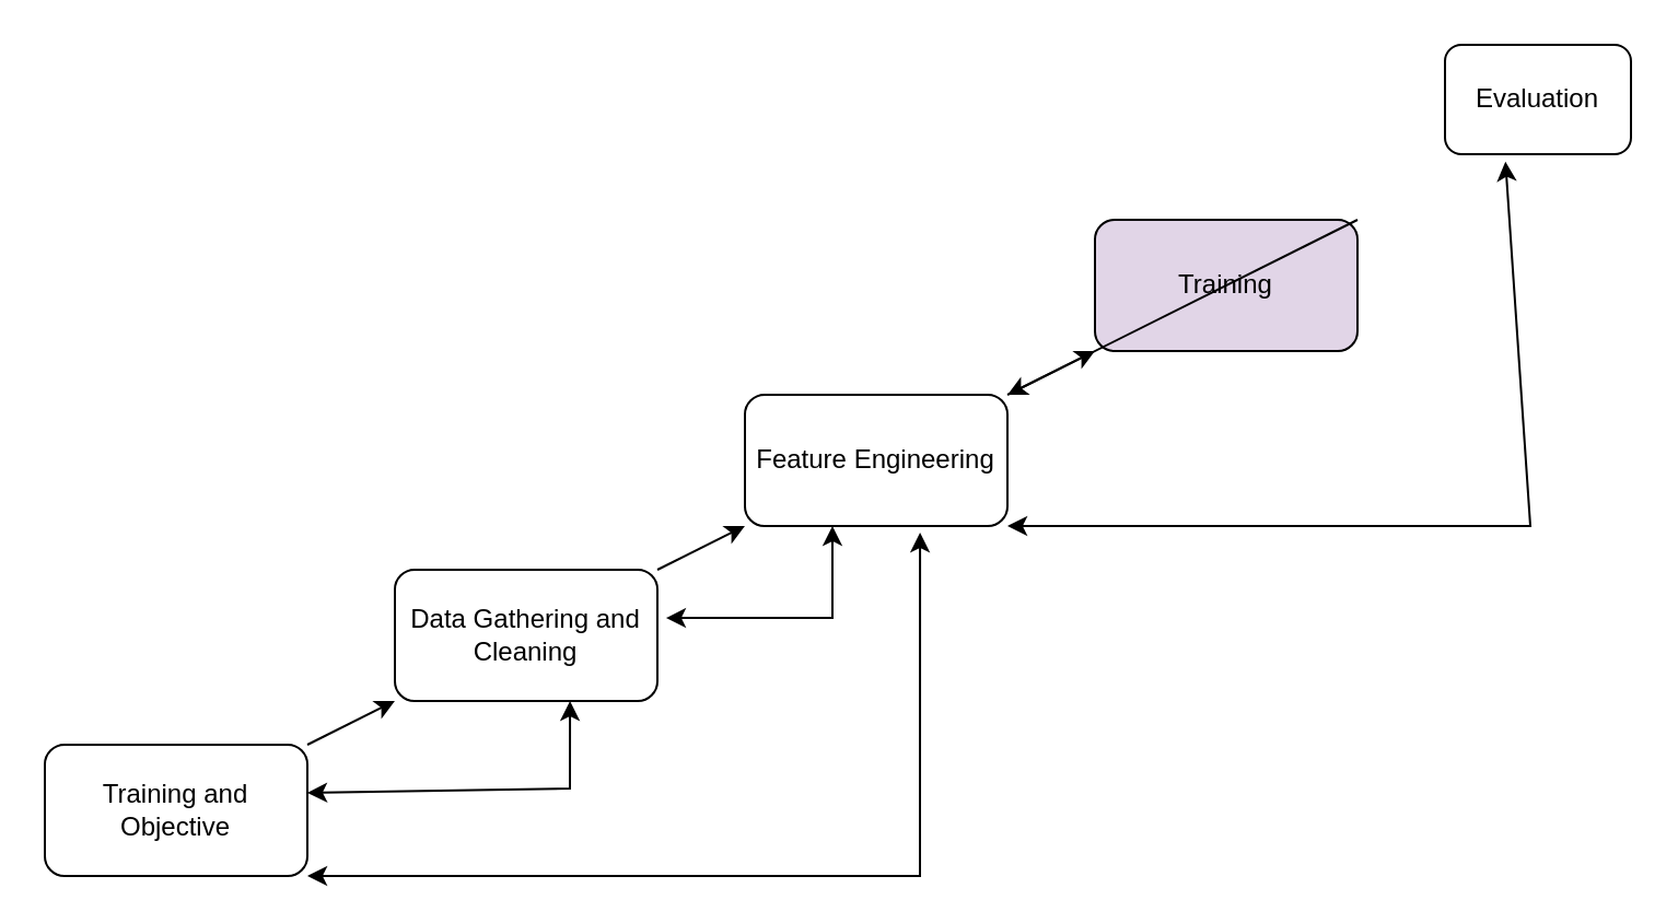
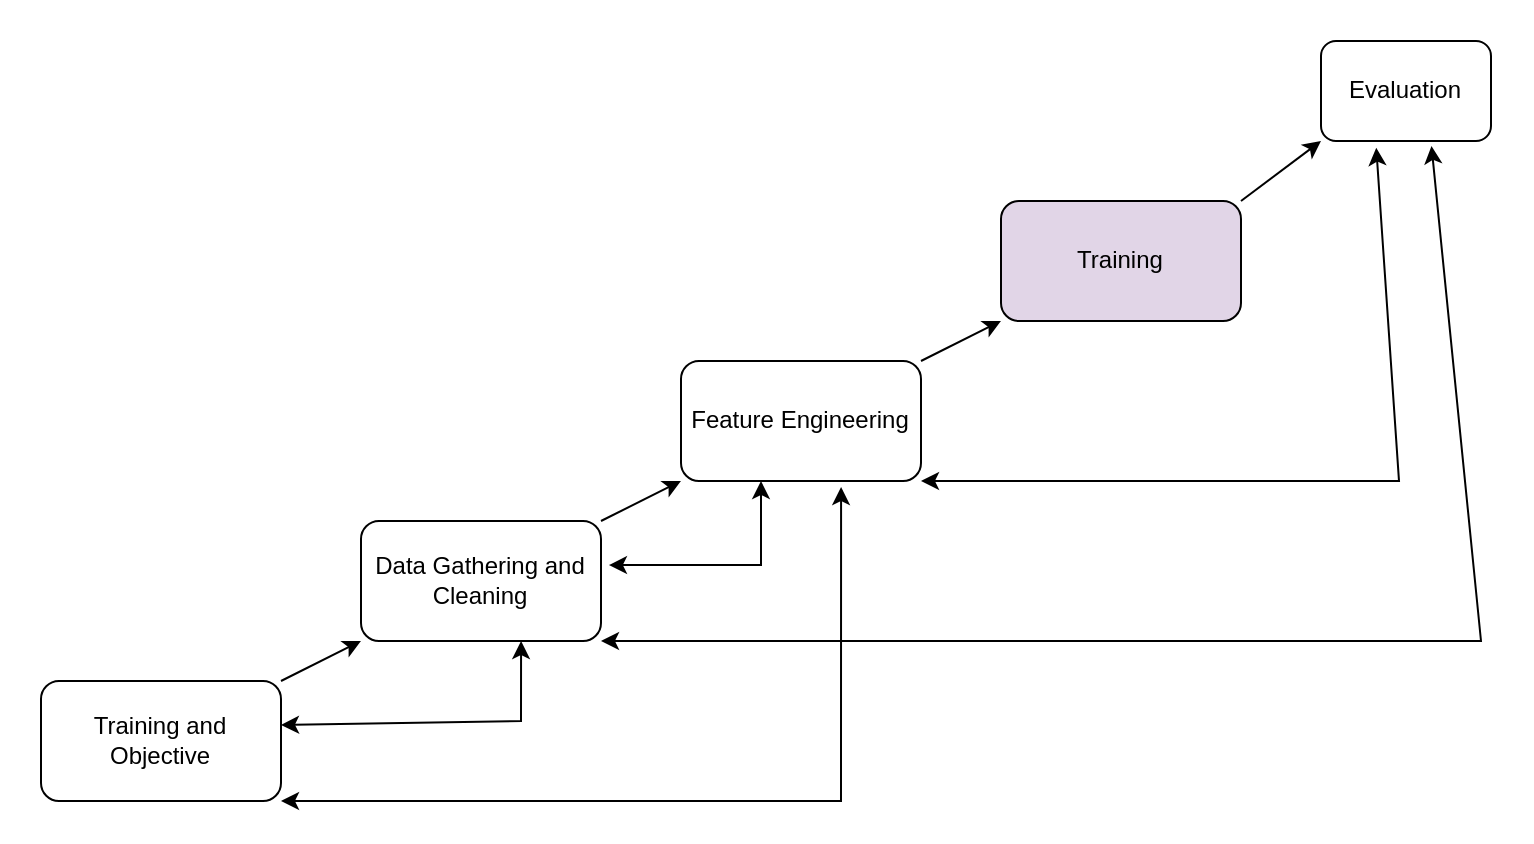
- <mxCell id="13" value="" style="endArrow=classic;html=1;rounded=0;exitX=1;exitY=0;exitDx=0;exitDy=0;" edge="1" parent="1" source="5" target="4"><mxGeometry width="50" height="50" relative="1" as="geometry"><mxPoint x="620" y="110" as="sourcePoint" /><mxPoint x="670" y="60" as="targetPoint" /></mxGeometry></mxCell>
+ <mxCell id="13" value="" style="endArrow=classic;html=1;rounded=0;entryX=0;entryY=1;entryDx=0;entryDy=0;exitX=1;exitY=0;exitDx=0;exitDy=0;" edge="1" parent="1" source="5" target="12"><mxGeometry width="50" height="50" relative="1" as="geometry"><mxPoint x="620" y="110" as="sourcePoint" /><mxPoint x="670" y="60" as="targetPoint" /></mxGeometry></mxCell>
+ <mxCell id="6" value="" style="endArrow=classic;startArrow=classic;html=1;rounded=0;entryX=0.65;entryY=1.05;entryDx=0;entryDy=0;entryPerimeter=0;exitX=1;exitY=1;exitDx=0;exitDy=0;" edge="1" parent="1" source="3" target="12"><mxGeometry width="50" height="50" relative="1" as="geometry"><mxPoint x="310" y="330" as="sourcePoint" /><mxPoint x="430" y="290" as="targetPoint" /><Array as="points"><mxPoint x="740" y="320" /></Array></mxGeometry></mxCell>
